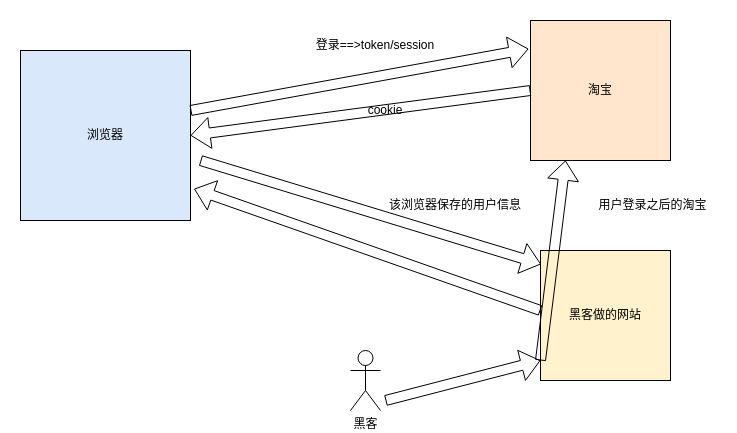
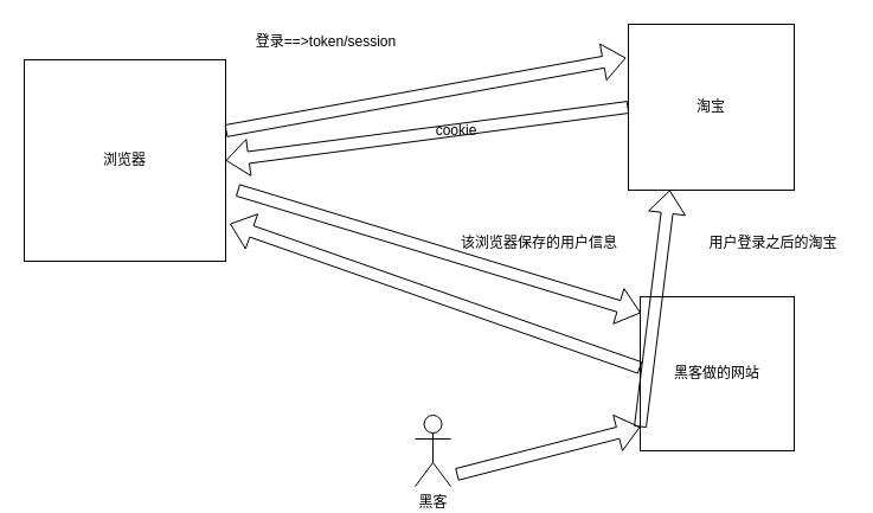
- <mxCell id="5" value="登录==&amp;gt;token/session" style="text;html=1;strokeColor=none;fillColor=none;align=center;verticalAlign=middle;whiteSpace=wrap;rounded=0;" vertex="1" parent="1"><mxGeometry x="300" y="30" width="150" height="30" as="geometry" /></mxCell>
+ <mxCell id="5" value="登录==&amp;gt;token/session" style="text;html=1;strokeColor=none;fillColor=none;align=center;verticalAlign=middle;whiteSpace=wrap;rounded=0;" vertex="1" parent="1"><mxGeometry x="200" y="20" width="150" height="30" as="geometry" /></mxCell>
- <mxCell id="2" value="淘宝" style="whiteSpace=wrap;html=1;aspect=fixed;fillColor=#ffe6cc;" vertex="1" parent="1"><mxGeometry x="530" y="20" width="140" height="140" as="geometry" /></mxCell>
+ <mxCell id="2" value="淘宝" style="whiteSpace=wrap;html=1;aspect=fixed;" vertex="1" parent="1"><mxGeometry x="530" y="20" width="140" height="140" as="geometry" /></mxCell>
- <mxCell id="3" value="浏览器" style="whiteSpace=wrap;html=1;aspect=fixed;fillColor=#dae8fc;" vertex="1" parent="1"><mxGeometry x="20" y="50" width="170" height="170" as="geometry" /></mxCell>
+ <mxCell id="3" value="浏览器" style="whiteSpace=wrap;html=1;aspect=fixed;" vertex="1" parent="1"><mxGeometry x="20" y="50" width="170" height="170" as="geometry" /></mxCell>
- <mxCell id="9" value="黑客做的网站" style="whiteSpace=wrap;html=1;aspect=fixed;fillColor=#fff2cc;" vertex="1" parent="1"><mxGeometry x="540" y="250" width="130" height="130" as="geometry" /></mxCell>
+ <mxCell id="9" value="黑客做的网站" style="whiteSpace=wrap;html=1;aspect=fixed;" vertex="1" parent="1"><mxGeometry x="540" y="250" width="130" height="130" as="geometry" /></mxCell>
